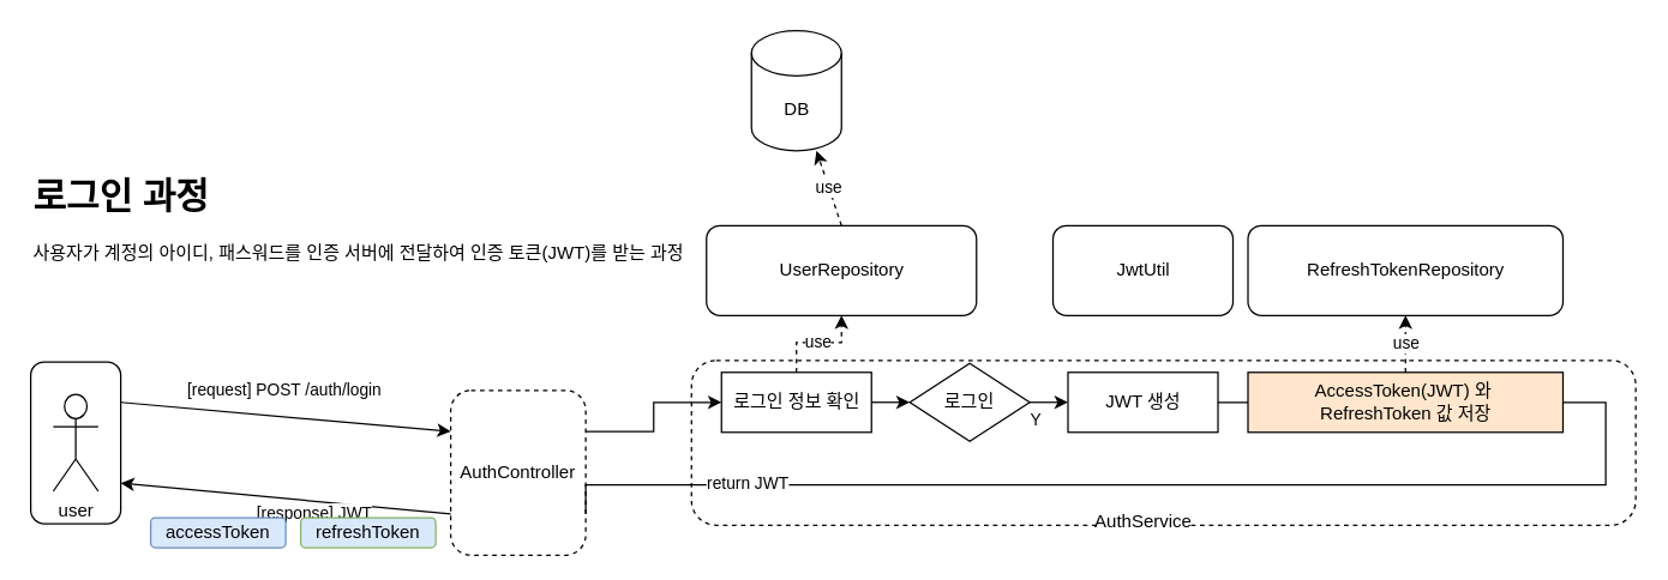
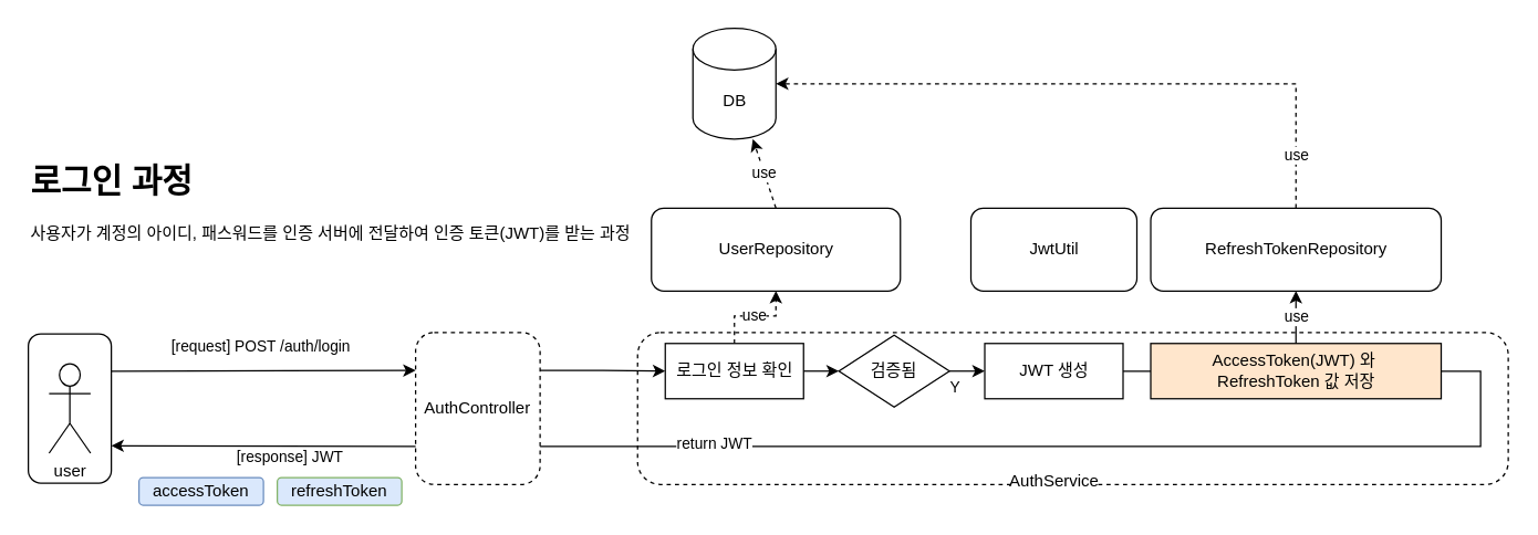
+ <mxCell id="25" value="use" style="edgeStyle=orthogonalEdgeStyle;rounded=0;orthogonalLoop=1;jettySize=auto;html=1;exitX=0.5;exitY=0;exitDx=0;exitDy=0;entryX=1;entryY=0.5;entryDx=0;entryDy=0;entryPerimeter=0;dashed=1;" edge="1" parent="1" source="23" target="12"><mxGeometry x="-0.836" relative="1" as="geometry"><mxPoint as="offset" /></mxGeometry></mxCell>
- <mxCell id="24" value="use" style="rounded=0;orthogonalLoop=1;jettySize=auto;html=1;dashed=1;entryX=0.5;entryY=1;entryDx=0;entryDy=0;" edge="1" parent="1" source="22" target="23"><mxGeometry relative="1" as="geometry"><mxPoint x="670.5" y="258" as="sourcePoint" /><mxPoint x="670.5" y="220" as="targetPoint" /></mxGeometry></mxCell>
+ <mxCell id="24" value="use" style="rounded=0;orthogonalLoop=1;jettySize=auto;html=1;dashed=0;entryX=0.5;entryY=1;entryDx=0;entryDy=0;" edge="1" parent="1" source="22" target="23"><mxGeometry relative="1" as="geometry"><mxPoint x="670.5" y="258" as="sourcePoint" /><mxPoint x="670.5" y="220" as="targetPoint" /></mxGeometry></mxCell>
- <mxCell id="27" value="로그인" style="rhombus;whiteSpace=wrap;html=1;" vertex="1" parent="1"><mxGeometry x="606" y="242" width="80" height="52" as="geometry" /></mxCell>
+ <mxCell id="27" value="검증됨" style="rhombus;whiteSpace=wrap;html=1;" vertex="1" parent="1"><mxGeometry x="606" y="242" width="80" height="52" as="geometry" /></mxCell>
- <mxCell id="2" value="AuthController" style="rounded=1;whiteSpace=wrap;html=1;dashed=1;" parent="1" vertex="1"><mxGeometry x="300" y="260" width="90" height="110" as="geometry" /></mxCell>
+ <mxCell id="2" value="AuthController" style="rounded=1;whiteSpace=wrap;html=1;dashed=1;" parent="1" vertex="1"><mxGeometry x="300" y="240" width="90" height="110" as="geometry" /></mxCell>
